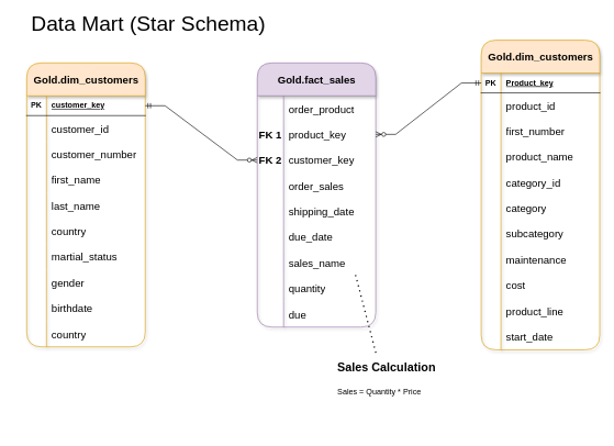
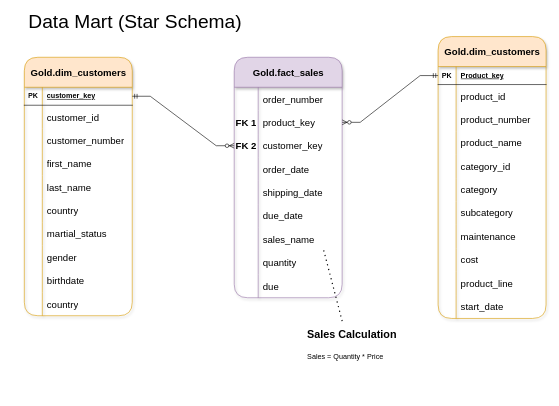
- <mxCell id="71" value="order_product" style="shape=partialRectangle;connectable=0;fillColor=none;top=0;left=0;bottom=0;right=0;align=left;spacingLeft=6;overflow=hidden;whiteSpace=wrap;html=1;fontSize=16;" vertex="1" parent="69"><mxGeometry x="40" width="140" height="39" as="geometry"><mxRectangle width="140" height="39" as="alternateBounds" /></mxGeometry></mxCell>
+ <mxCell id="71" value="order_number" style="shape=partialRectangle;connectable=0;fillColor=none;top=0;left=0;bottom=0;right=0;align=left;spacingLeft=6;overflow=hidden;whiteSpace=wrap;html=1;fontSize=16;" vertex="1" parent="69"><mxGeometry x="40" width="140" height="39" as="geometry"><mxRectangle width="140" height="39" as="alternateBounds" /></mxGeometry></mxCell>
- <mxCell id="43" value="first_number" style="shape=partialRectangle;connectable=0;fillColor=none;top=0;left=0;bottom=0;right=0;align=left;spacingLeft=6;overflow=hidden;whiteSpace=wrap;html=1;fontSize=16;" vertex="1" parent="41"><mxGeometry x="30" width="150" height="39" as="geometry"><mxRectangle width="150" height="39" as="alternateBounds" /></mxGeometry></mxCell>
+ <mxCell id="43" value="product_number" style="shape=partialRectangle;connectable=0;fillColor=none;top=0;left=0;bottom=0;right=0;align=left;spacingLeft=6;overflow=hidden;whiteSpace=wrap;html=1;fontSize=16;" vertex="1" parent="41"><mxGeometry x="30" width="150" height="39" as="geometry"><mxRectangle width="150" height="39" as="alternateBounds" /></mxGeometry></mxCell>
- <mxCell id="80" value="order_sales" style="shape=partialRectangle;connectable=0;fillColor=none;top=0;left=0;bottom=0;right=0;align=left;spacingLeft=6;overflow=hidden;whiteSpace=wrap;html=1;fontSize=16;" vertex="1" parent="78"><mxGeometry x="40" width="140" height="39" as="geometry"><mxRectangle width="140" height="39" as="alternateBounds" /></mxGeometry></mxCell>
+ <mxCell id="80" value="order_date" style="shape=partialRectangle;connectable=0;fillColor=none;top=0;left=0;bottom=0;right=0;align=left;spacingLeft=6;overflow=hidden;whiteSpace=wrap;html=1;fontSize=16;" vertex="1" parent="78"><mxGeometry x="40" width="140" height="39" as="geometry"><mxRectangle width="140" height="39" as="alternateBounds" /></mxGeometry></mxCell>
